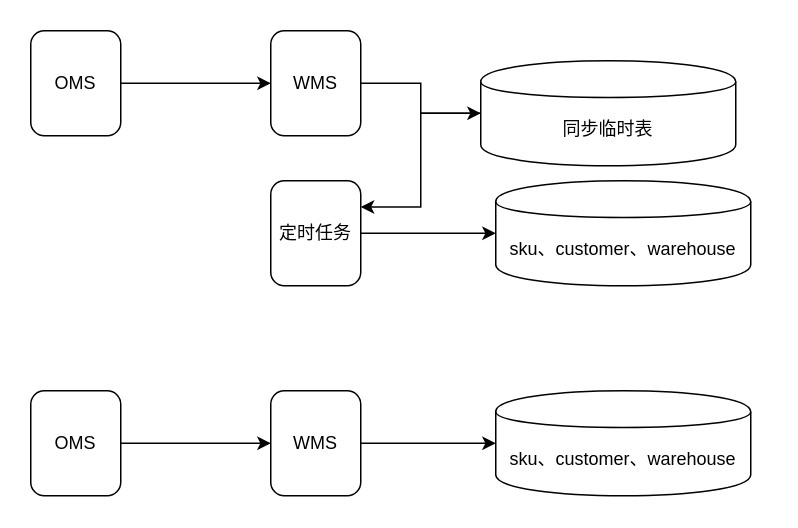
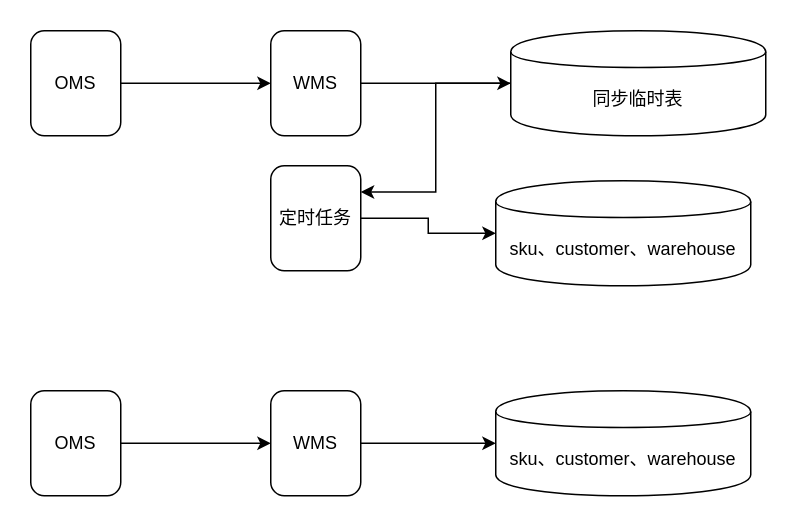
- <mxCell id="6" value="同步临时表" style="shape=cylinder;whiteSpace=wrap;html=1;boundedLbl=1;backgroundOutline=1;" vertex="1" parent="2"><mxGeometry x="300" y="20" width="170" height="70" as="geometry" /></mxCell>
+ <mxCell id="6" value="同步临时表" style="shape=cylinder;whiteSpace=wrap;html=1;boundedLbl=1;backgroundOutline=1;" vertex="1" parent="2"><mxGeometry x="320" width="170" height="70" as="geometry" /></mxCell>
- <mxCell id="8" value="定时任务" style="rounded=1;whiteSpace=wrap;html=1;" vertex="1" parent="2"><mxGeometry x="160" y="100" width="60" height="70" as="geometry" /></mxCell>
+ <mxCell id="8" value="定时任务" style="rounded=1;whiteSpace=wrap;html=1;" vertex="1" parent="2"><mxGeometry x="160" y="90" width="60" height="70" as="geometry" /></mxCell>
